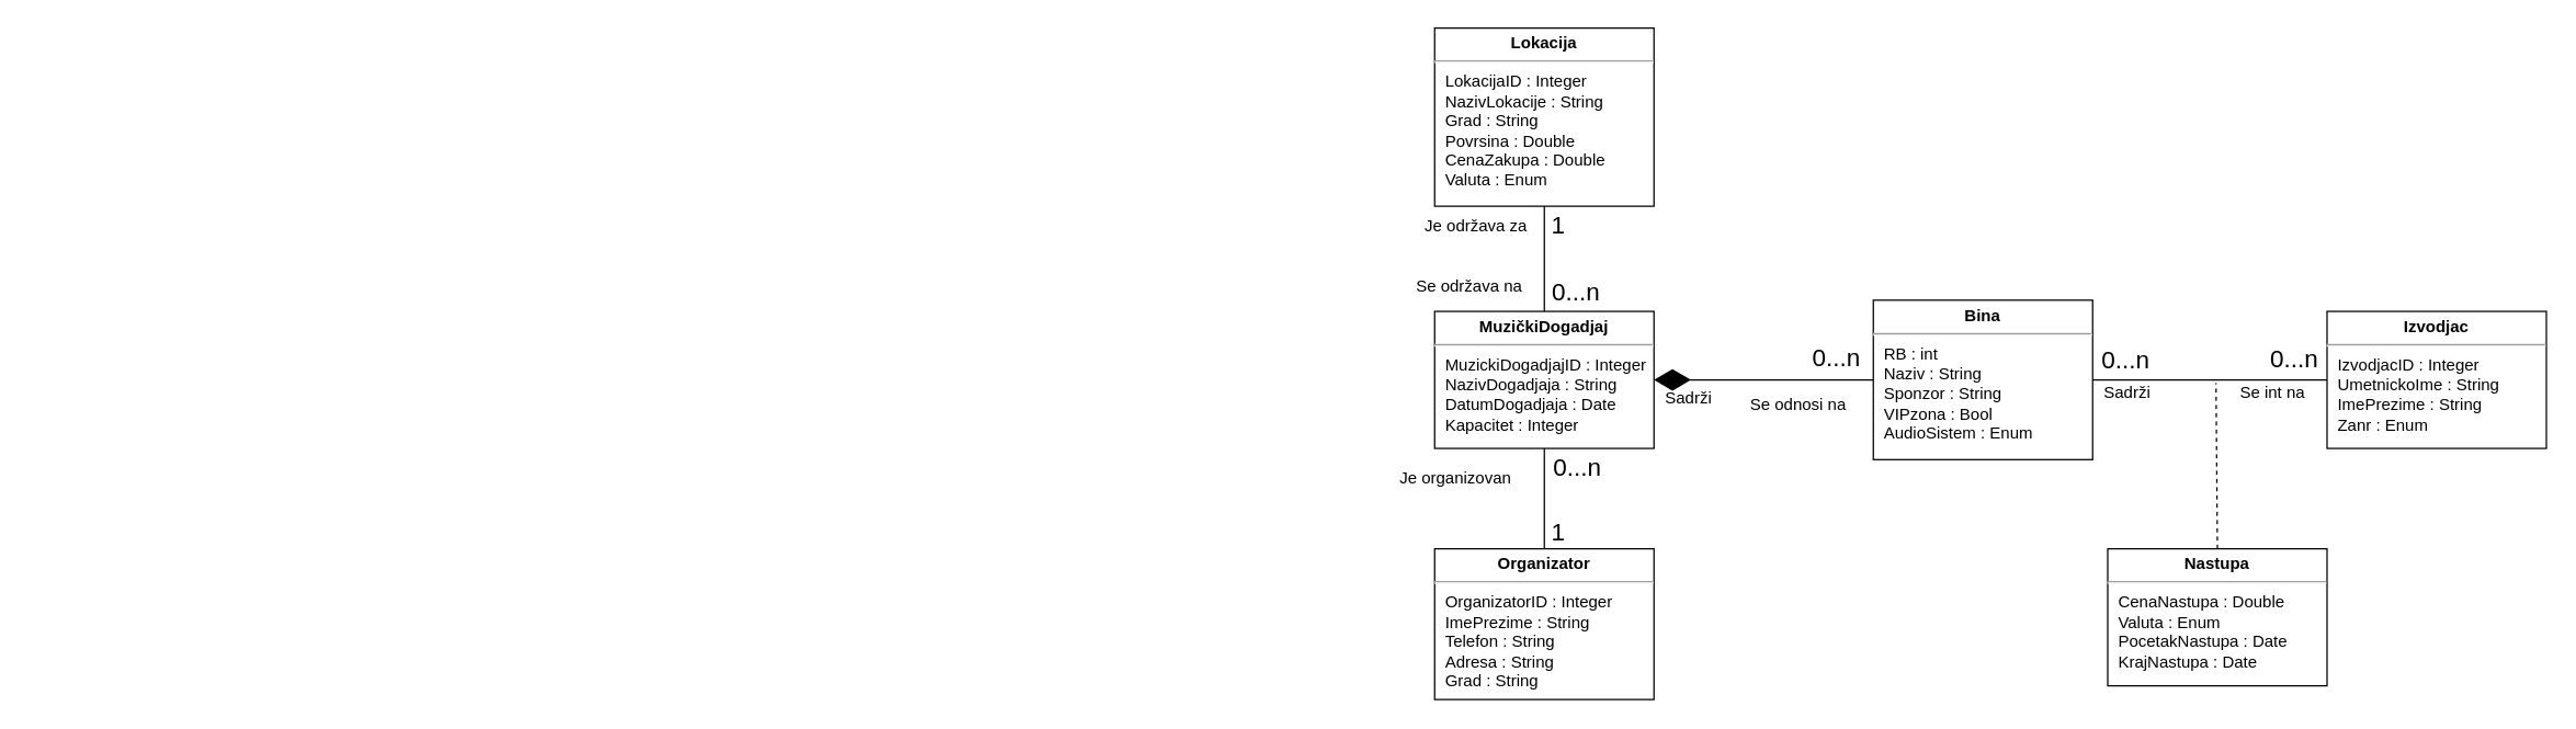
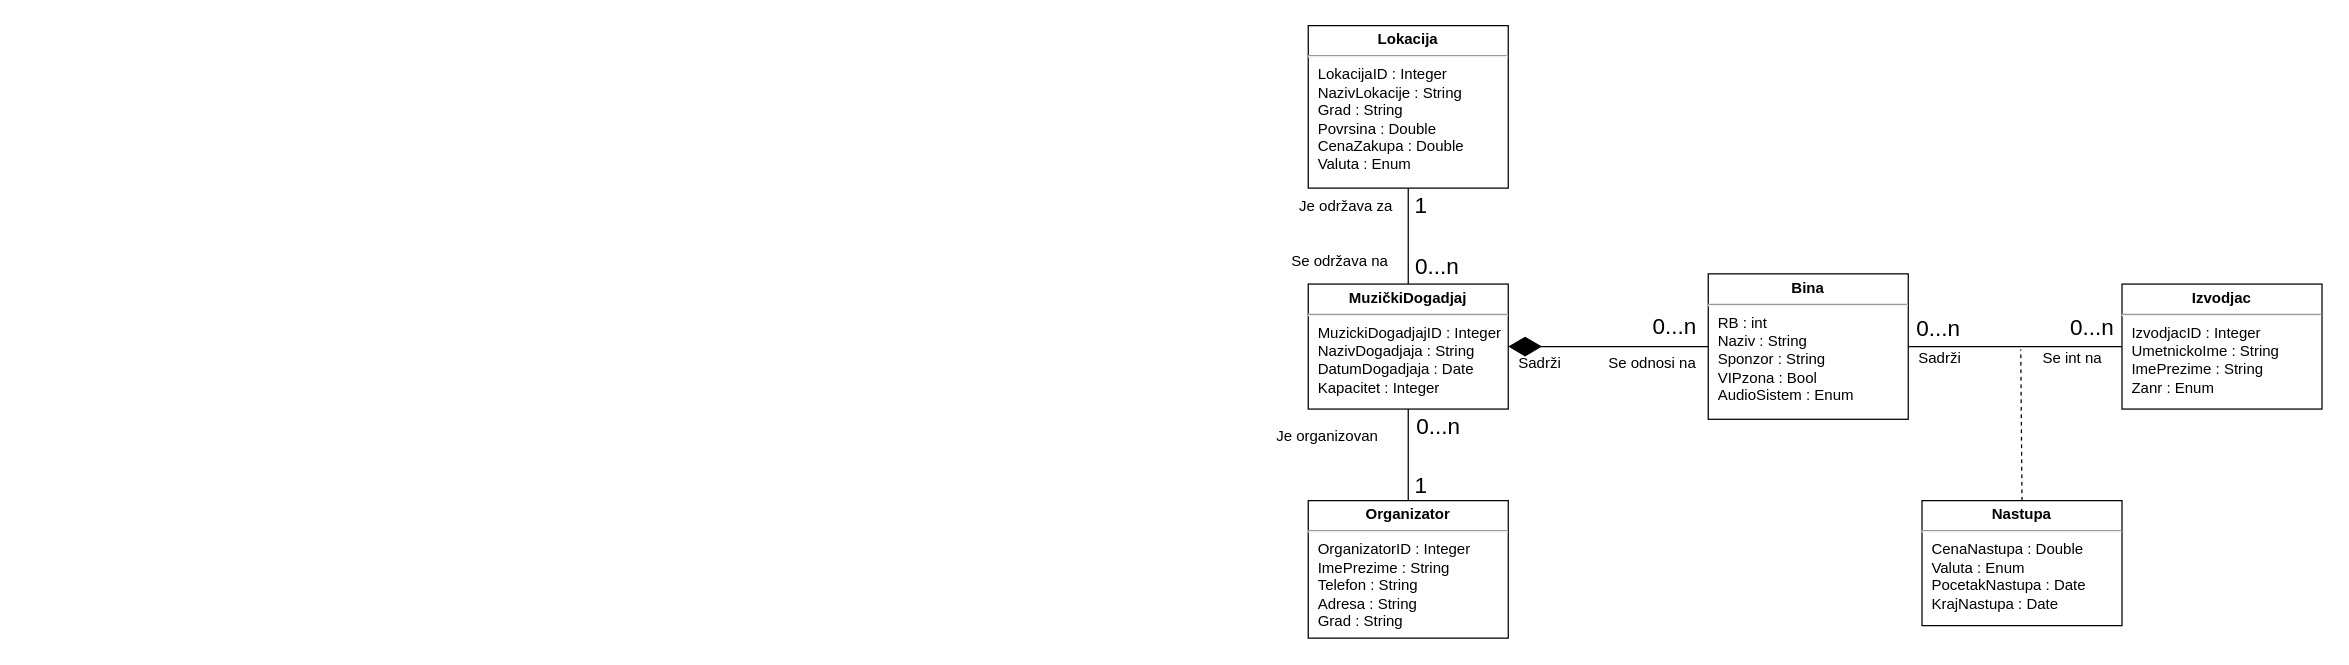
- <mxCell id="21" value="Se odnosi na" style="text;html=1;align=center;verticalAlign=middle;resizable=0;points=[];autosize=1;" parent="1" vertex="1"><mxGeometry x="1266" y="285" width="90" height="20" as="geometry" /></mxCell>
+ <mxCell id="21" value="Se odnosi na" style="text;html=1;align=center;verticalAlign=middle;resizable=0;points=[];autosize=1;" parent="1" vertex="1"><mxGeometry x="1276" y="280" width="90" height="20" as="geometry" /></mxCell>
